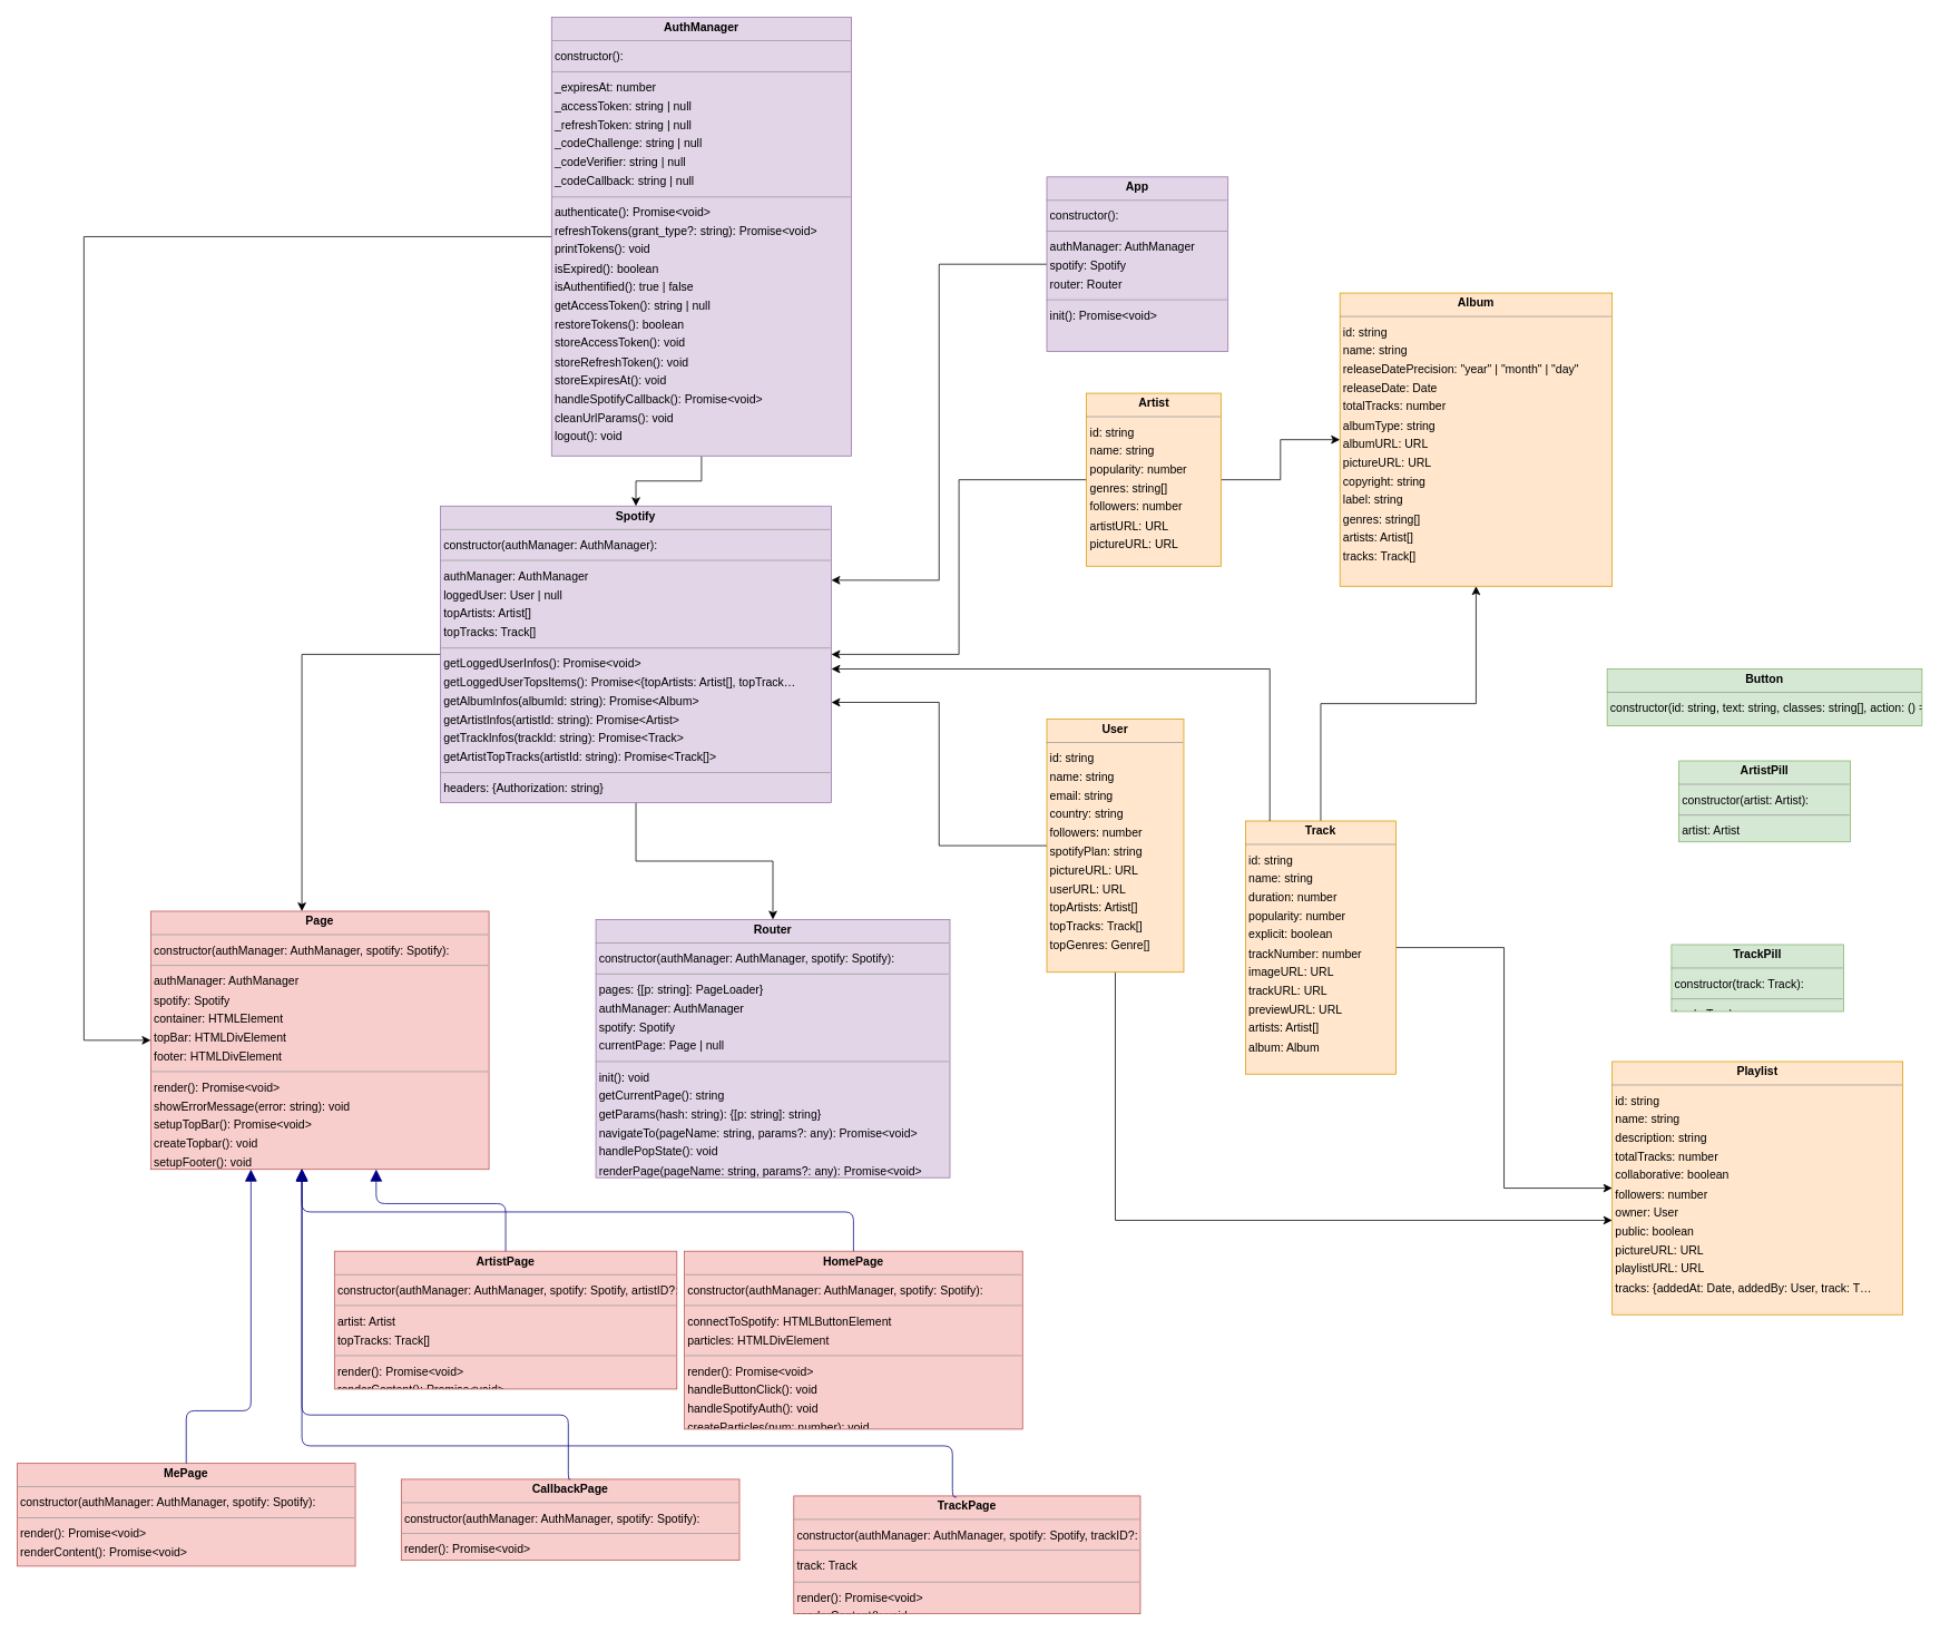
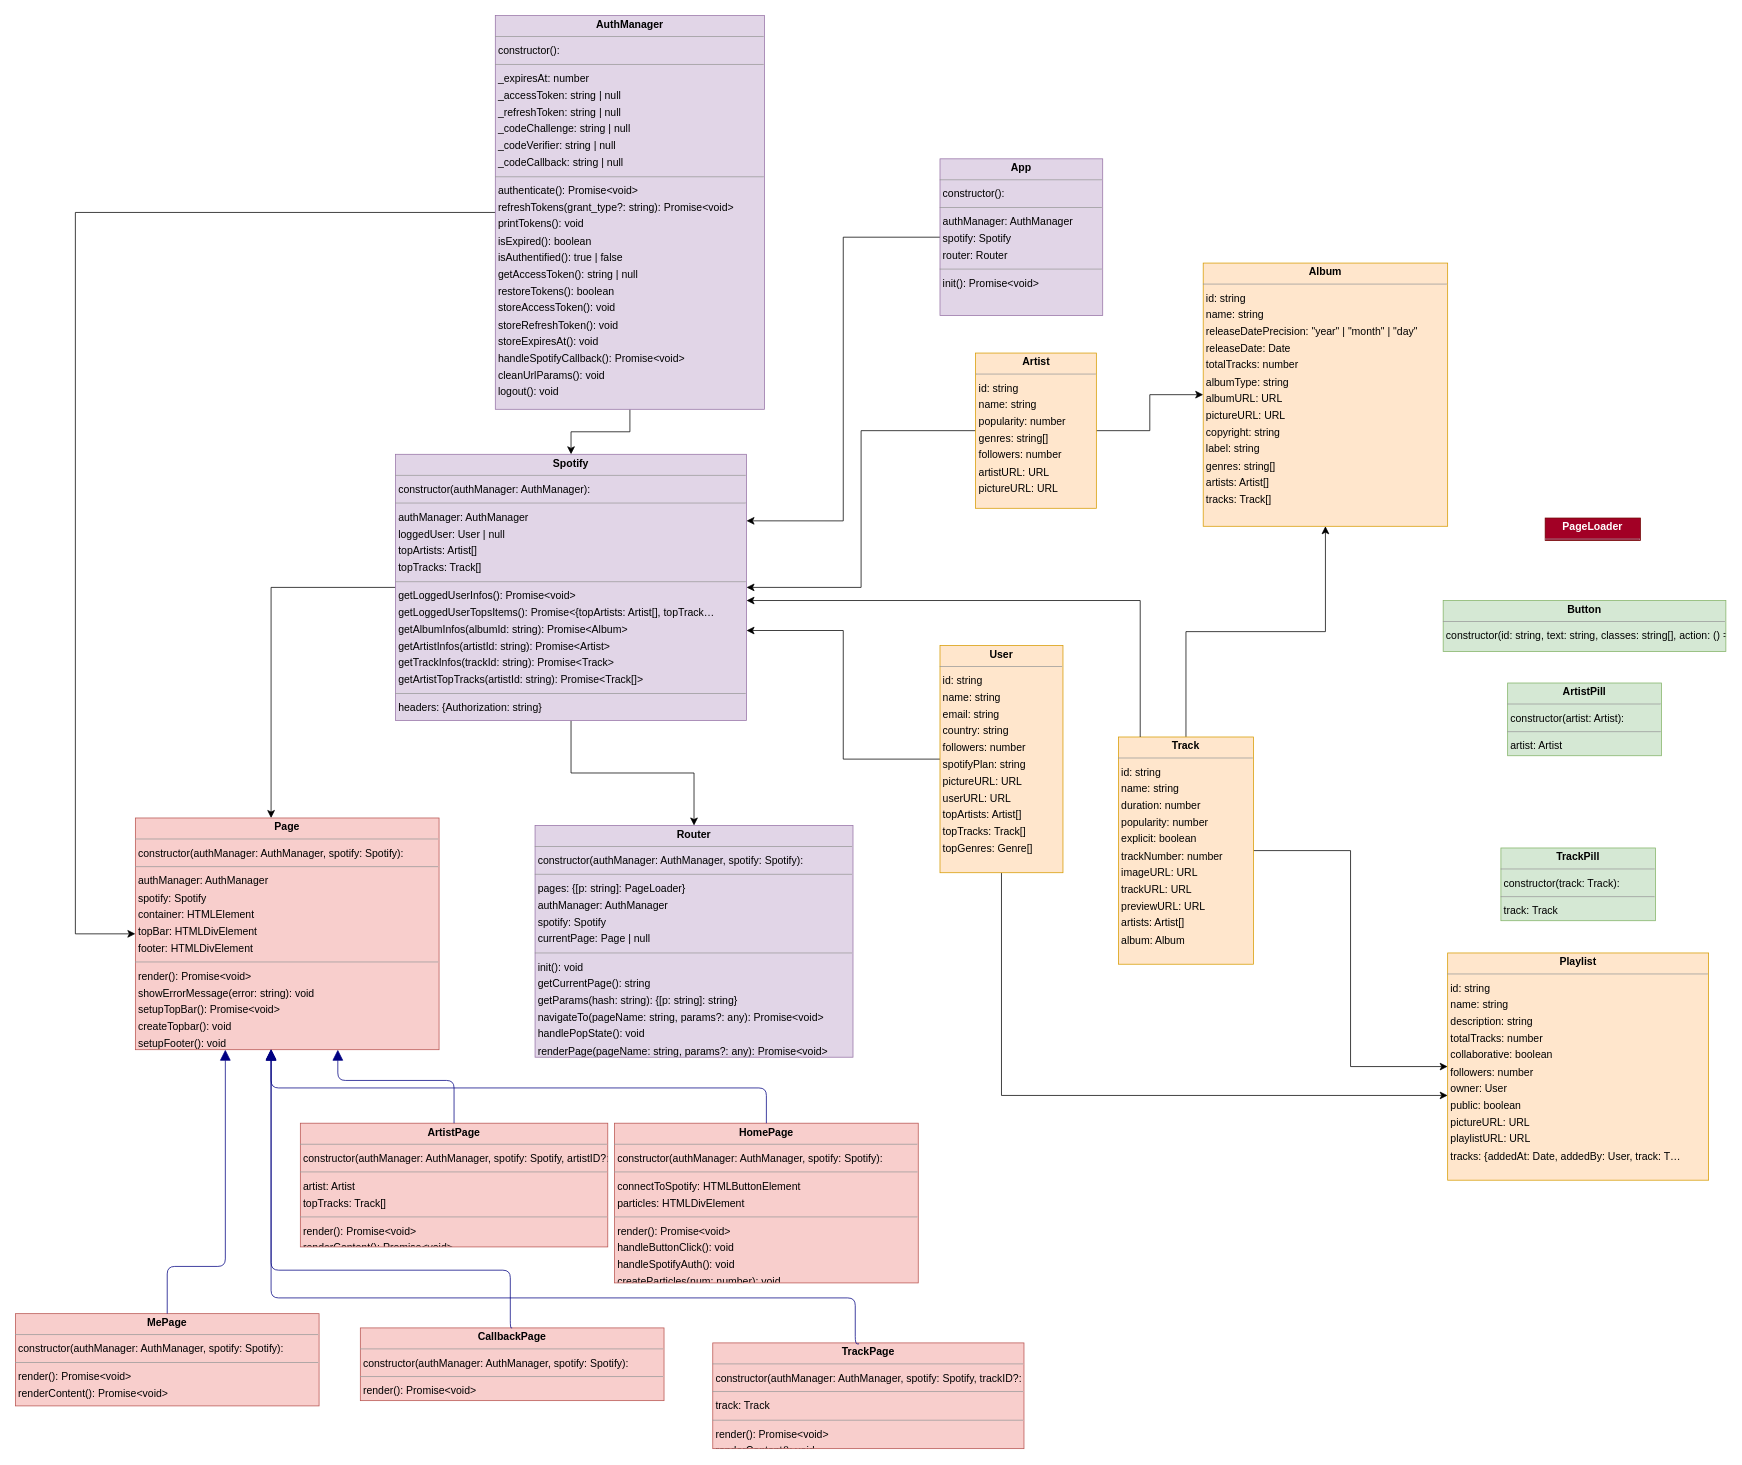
+ <mxCell id="38" value="&lt;p style=&quot;margin:0px;margin-top:4px;text-align:center;&quot;&gt;&lt;b&gt;PageLoader&lt;/b&gt;&lt;/p&gt;&lt;hr size=&quot;1&quot;/&gt;" style="verticalAlign=top;align=left;overflow=fill;fontSize=14;fontFamily=Helvetica;html=1;rounded=0;shadow=0;comic=0;labelBackgroundColor=none;strokeWidth=1;fillColor=#a20025;fontColor=#ffffff;strokeColor=#6F0000;" vertex="1" parent="1"><mxGeometry x="2060" y="690" width="127" height="30" as="geometry" /></mxCell>
- <mxCell id="27" value="&lt;p style=&quot;margin:0px;margin-top:4px;text-align:center;&quot;&gt;&lt;b&gt;TrackPill&lt;/b&gt;&lt;/p&gt;&lt;hr size=&quot;1&quot;/&gt;&lt;p style=&quot;margin:0 0 0 4px;line-height:1.6;&quot;&gt; constructor(track: Track): &lt;/p&gt;&lt;hr size=&quot;1&quot;/&gt;&lt;p style=&quot;margin:0 0 0 4px;line-height:1.6;&quot;&gt; track: Track&lt;/p&gt;" style="verticalAlign=top;align=left;overflow=fill;fontSize=14;fontFamily=Helvetica;html=1;rounded=0;shadow=0;comic=0;labelBackgroundColor=none;strokeWidth=1;fillColor=#d5e8d4;strokeColor=#82b366;" parent="1" vertex="1"><mxGeometry x="2001" y="1130" width="206" height="80" as="geometry" /></mxCell>
+ <mxCell id="27" value="&lt;p style=&quot;margin:0px;margin-top:4px;text-align:center;&quot;&gt;&lt;b&gt;TrackPill&lt;/b&gt;&lt;/p&gt;&lt;hr size=&quot;1&quot;/&gt;&lt;p style=&quot;margin:0 0 0 4px;line-height:1.6;&quot;&gt; constructor(track: Track): &lt;/p&gt;&lt;hr size=&quot;1&quot;/&gt;&lt;p style=&quot;margin:0 0 0 4px;line-height:1.6;&quot;&gt; track: Track&lt;/p&gt;" style="verticalAlign=top;align=left;overflow=fill;fontSize=14;fontFamily=Helvetica;html=1;rounded=0;shadow=0;comic=0;labelBackgroundColor=none;strokeWidth=1;fillColor=#d5e8d4;strokeColor=#82b366;" parent="1" vertex="1"><mxGeometry x="2001" y="1130" width="206" height="97" as="geometry" /></mxCell>
